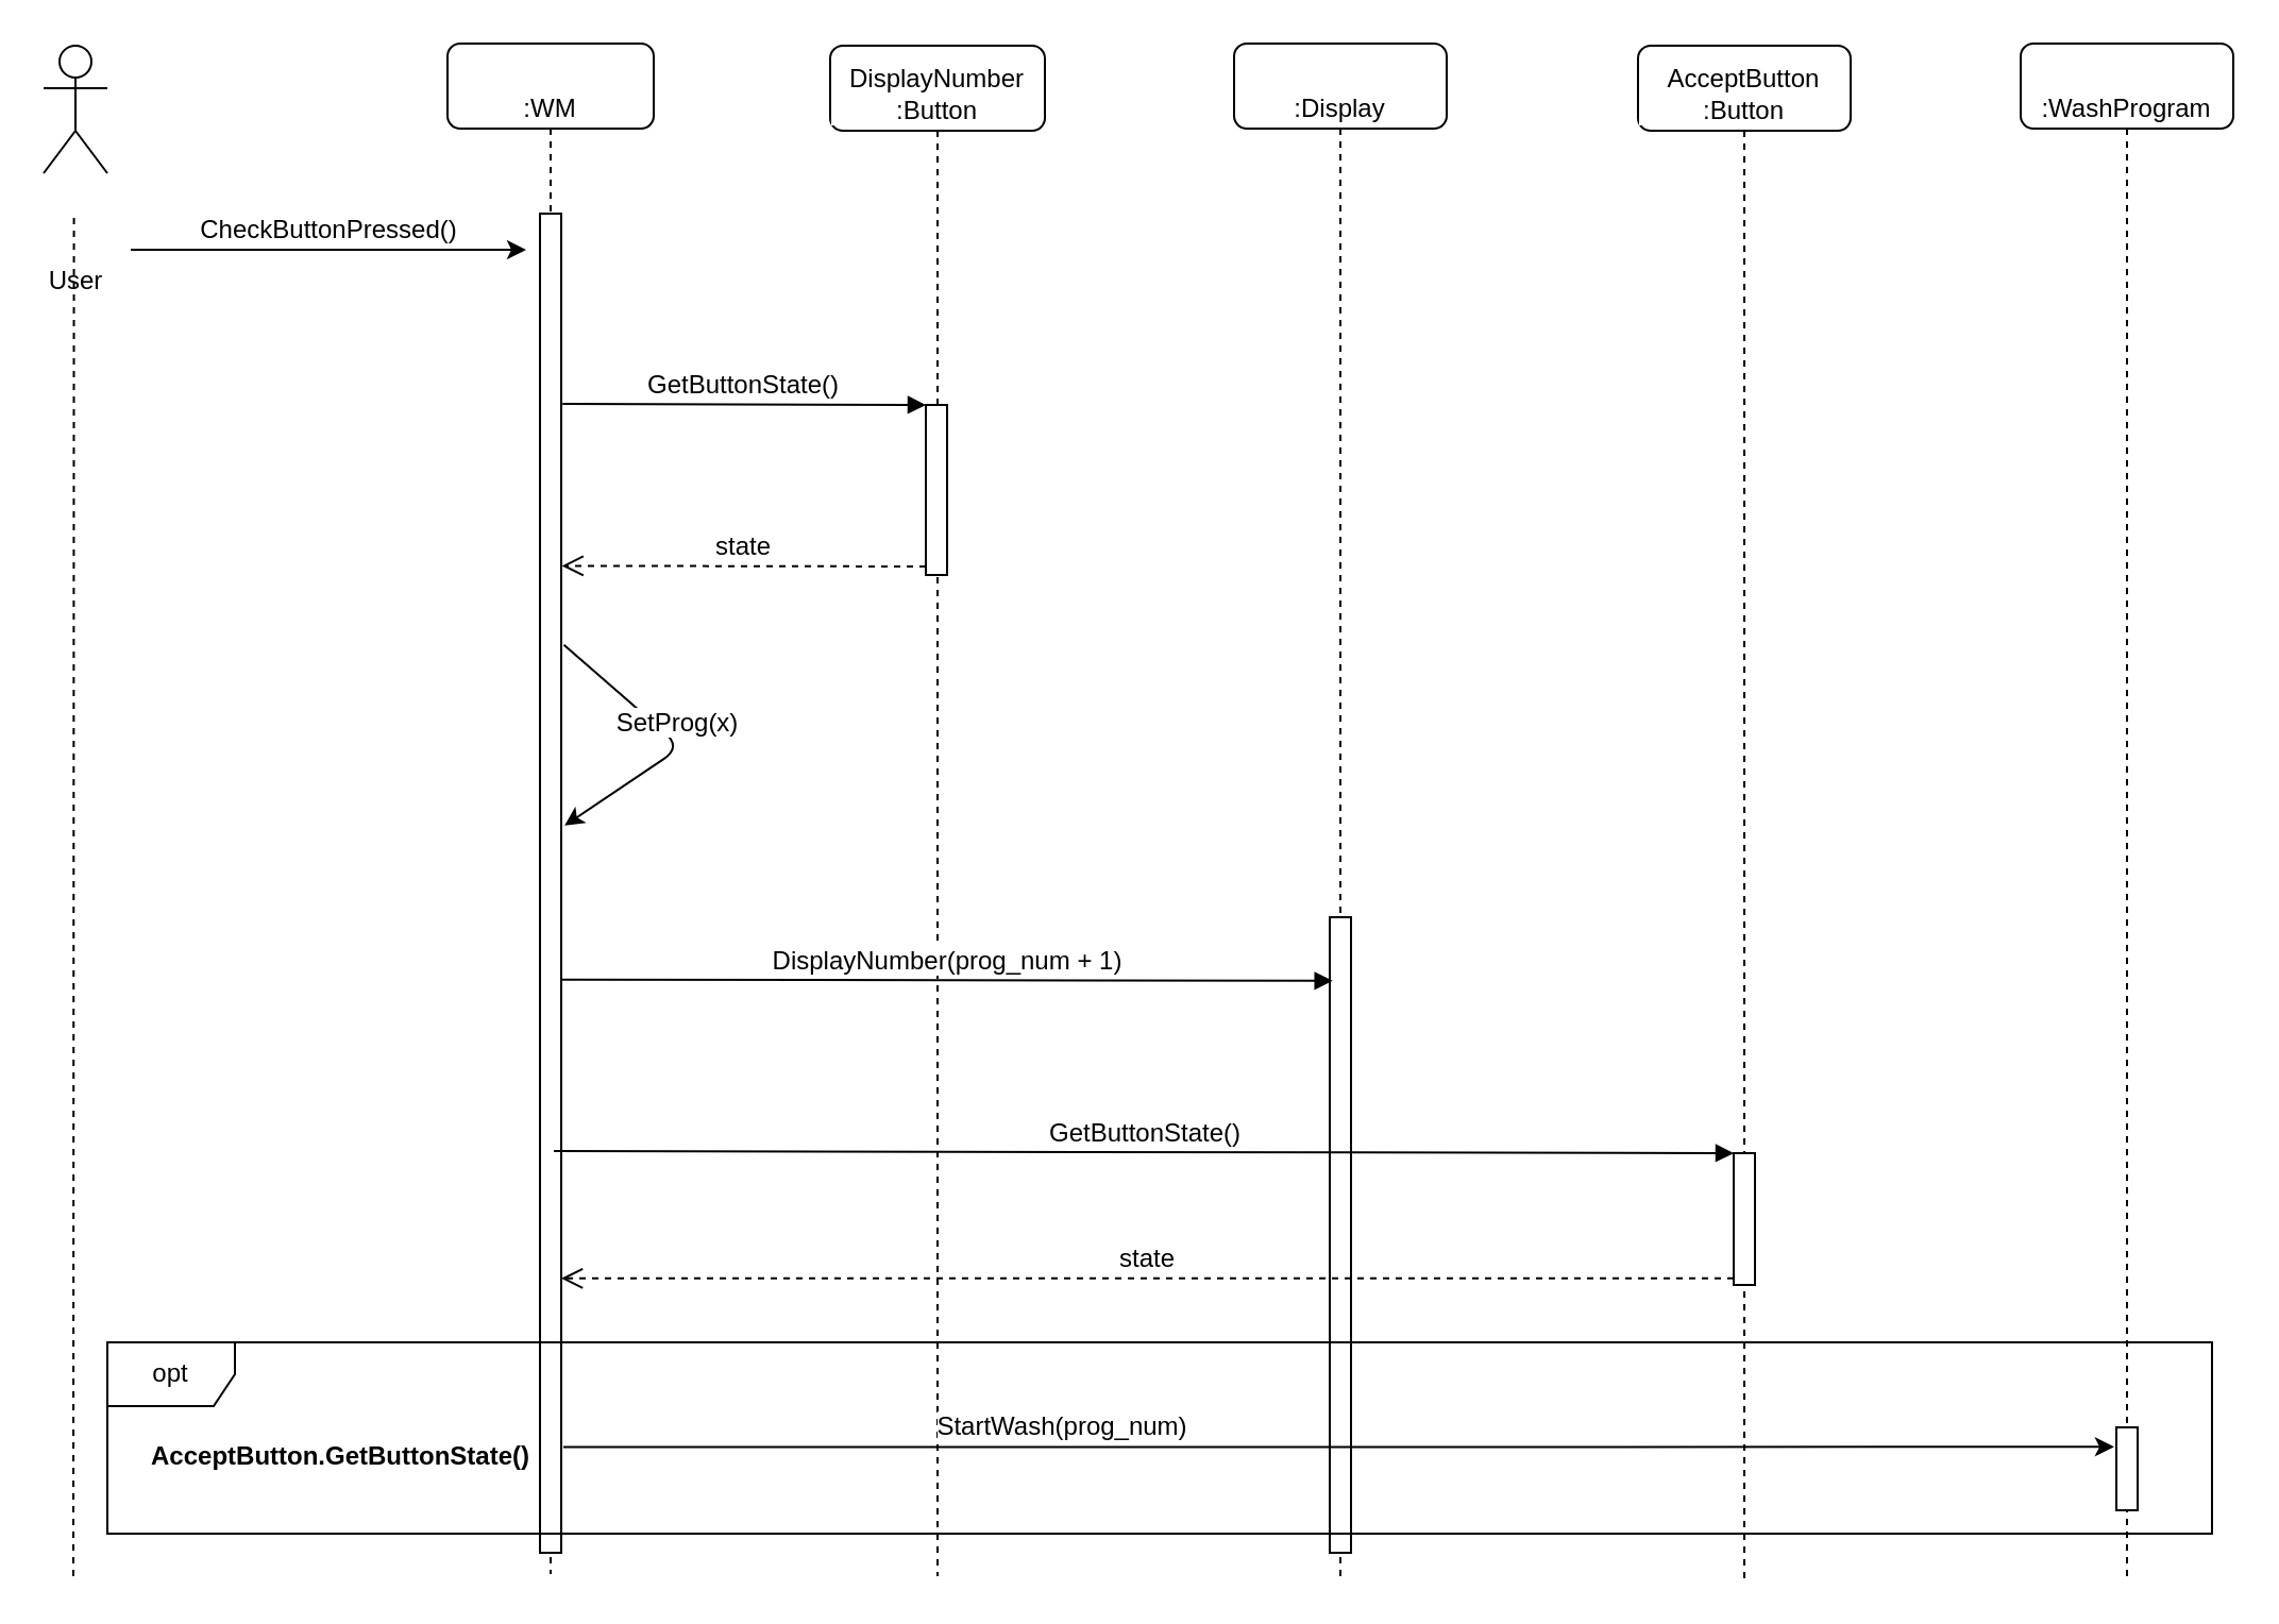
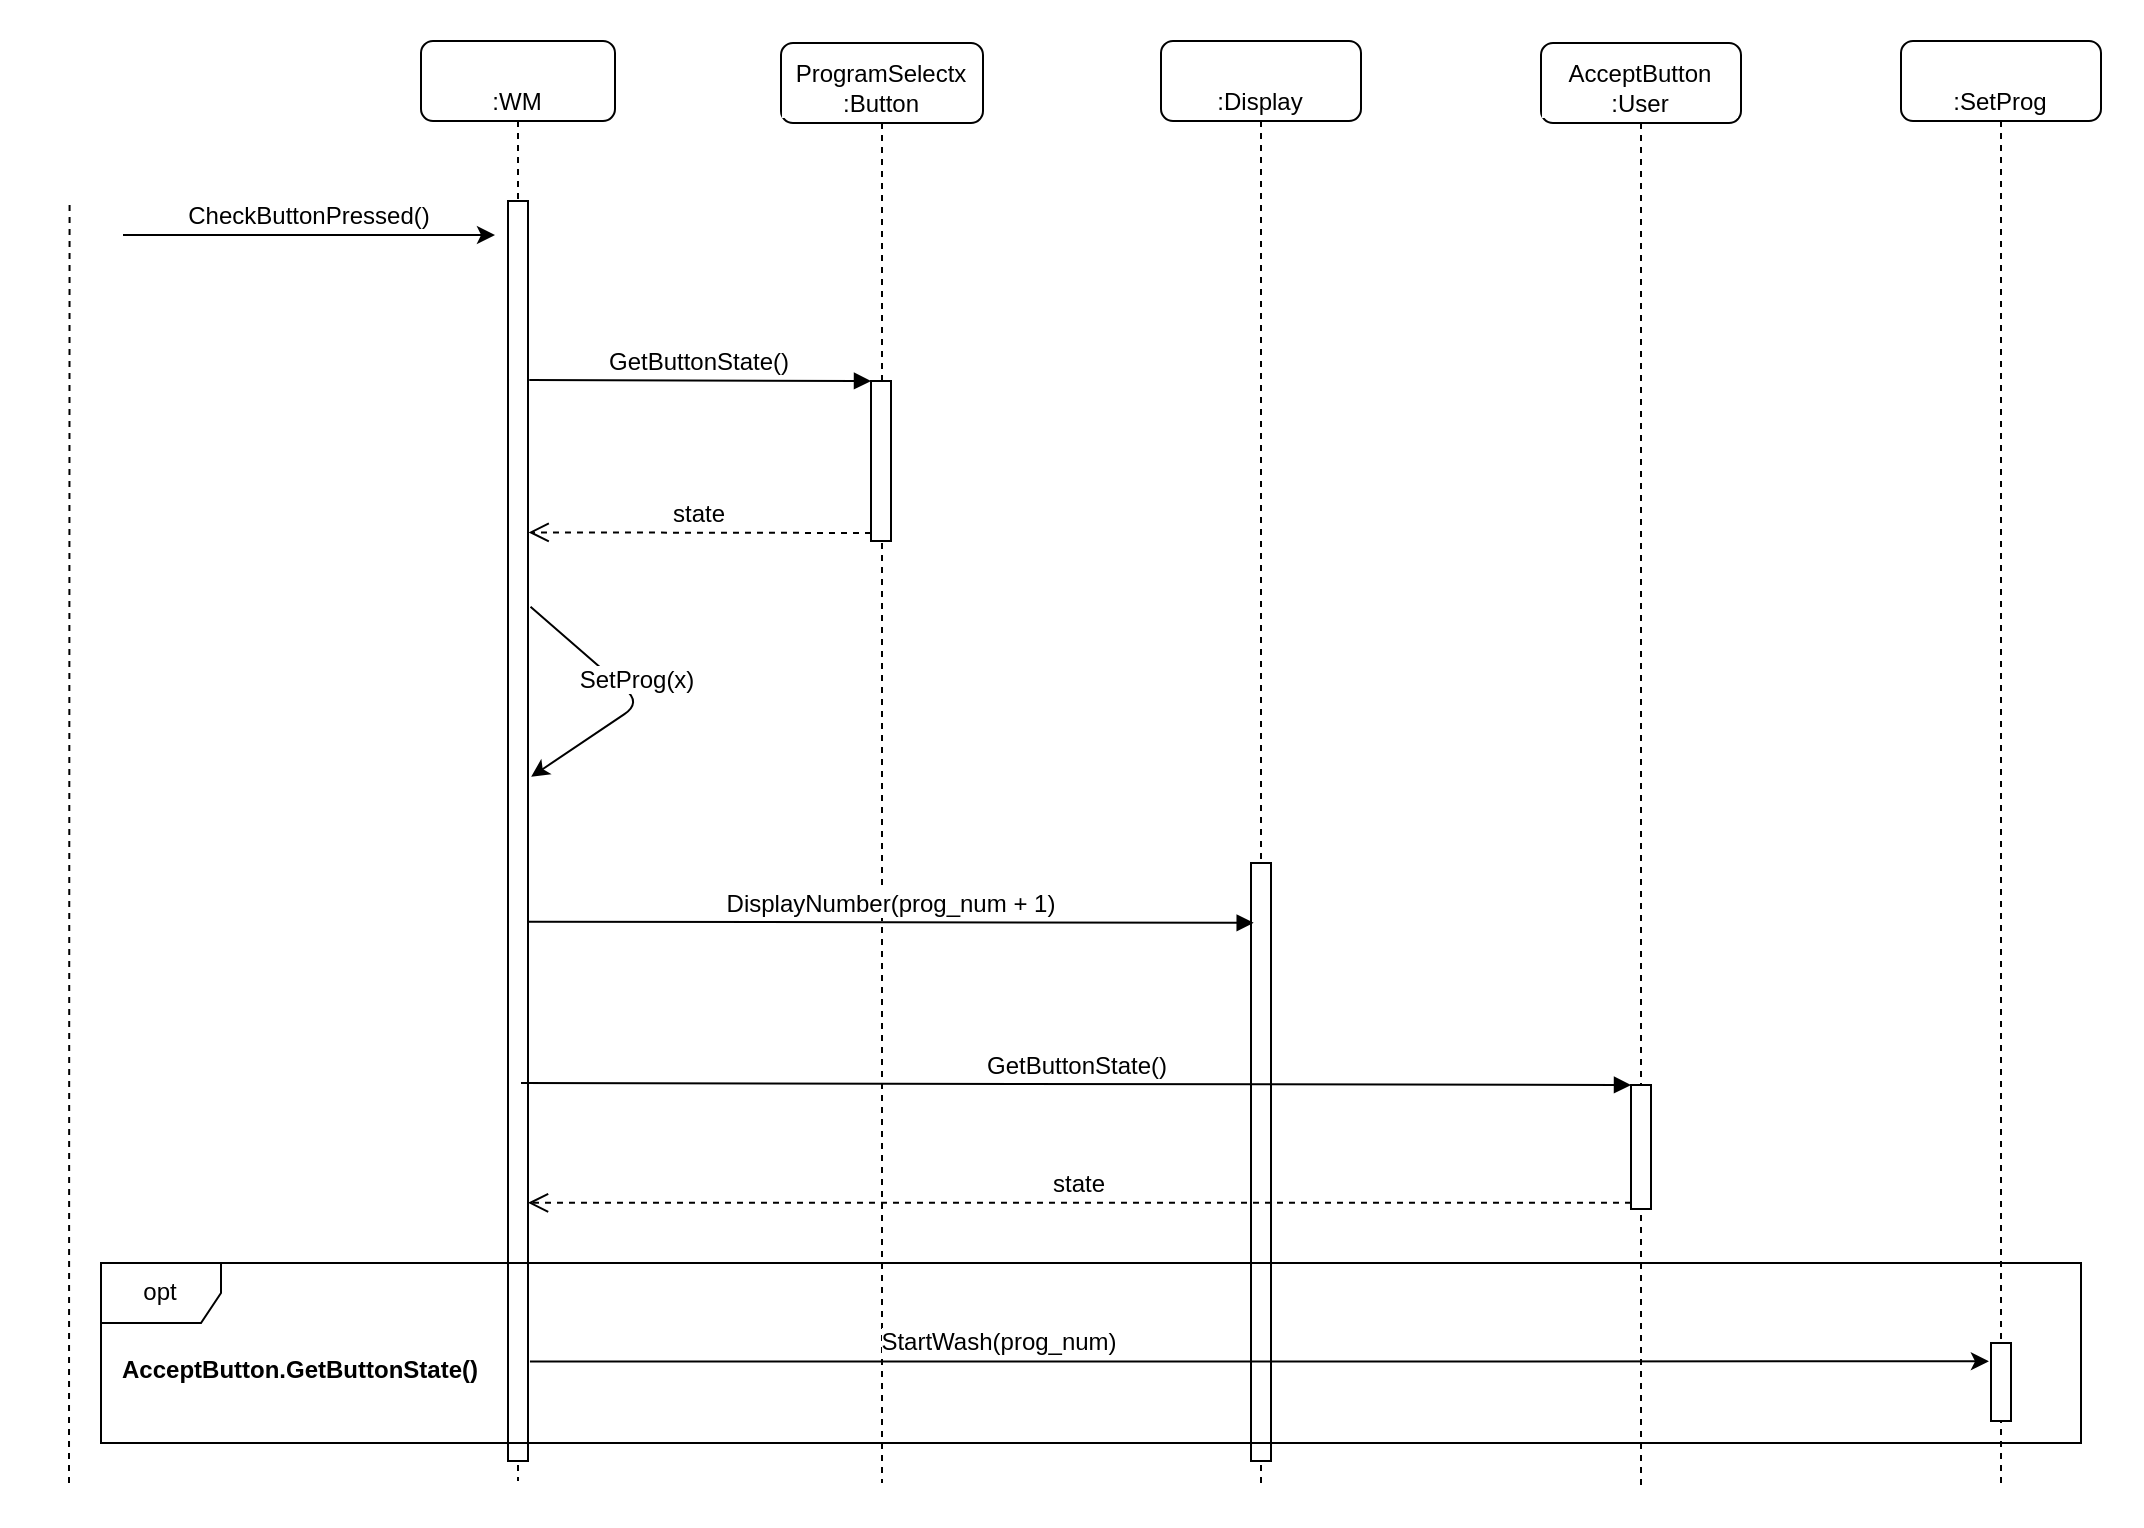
- <mxCell id="4" value="DisplayNumber :Button" style="shape=umlLifeline;perimeter=lifelinePerimeter;whiteSpace=wrap;html=1;container=1;collapsible=0;recursiveResize=0;outlineConnect=0;rounded=1;shadow=0;comic=0;labelBackgroundColor=#ffffff;strokeColor=#000000;strokeWidth=1;fillColor=#FFFFFF;fontFamily=Helvetica;fontSize=12;fontColor=#000000;align=center;verticalAlign=bottom;" vertex="1" parent="1"><mxGeometry x="390" y="21" width="101" height="720" as="geometry" /></mxCell>
+ <mxCell id="4" value="ProgramSelectx :Button" style="shape=umlLifeline;perimeter=lifelinePerimeter;whiteSpace=wrap;html=1;container=1;collapsible=0;recursiveResize=0;outlineConnect=0;rounded=1;shadow=0;comic=0;labelBackgroundColor=#ffffff;strokeColor=#000000;strokeWidth=1;fillColor=#FFFFFF;fontFamily=Helvetica;fontSize=12;fontColor=#000000;align=center;verticalAlign=bottom;" vertex="1" parent="1"><mxGeometry x="390" y="21" width="101" height="720" as="geometry" /></mxCell>
- <mxCell id="6" value="AcceptButton :Button" style="shape=umlLifeline;perimeter=lifelinePerimeter;whiteSpace=wrap;html=1;container=1;collapsible=0;recursiveResize=0;outlineConnect=0;rounded=1;shadow=0;comic=0;labelBackgroundColor=#ffffff;strokeColor=#000000;strokeWidth=1;fillColor=#FFFFFF;fontFamily=Helvetica;fontSize=12;fontColor=#000000;align=center;verticalAlign=bottom;" vertex="1" parent="1"><mxGeometry x="770" y="21" width="100" height="721" as="geometry" /></mxCell>
+ <mxCell id="6" value="AcceptButton :User" style="shape=umlLifeline;perimeter=lifelinePerimeter;whiteSpace=wrap;html=1;container=1;collapsible=0;recursiveResize=0;outlineConnect=0;rounded=1;shadow=0;comic=0;labelBackgroundColor=#ffffff;strokeColor=#000000;strokeWidth=1;fillColor=#FFFFFF;fontFamily=Helvetica;fontSize=12;fontColor=#000000;align=center;verticalAlign=bottom;" vertex="1" parent="1"><mxGeometry x="770" y="21" width="100" height="721" as="geometry" /></mxCell>
- <mxCell id="2" value=":WashProgram" style="shape=umlLifeline;perimeter=lifelinePerimeter;whiteSpace=wrap;html=1;container=1;collapsible=0;recursiveResize=0;outlineConnect=0;rounded=1;shadow=0;comic=0;labelBackgroundColor=#ffffff;strokeColor=#000000;strokeWidth=1;fillColor=#FFFFFF;fontFamily=Helvetica;fontSize=12;fontColor=#000000;align=center;verticalAlign=bottom;" vertex="1" parent="1"><mxGeometry x="950" y="20" width="100" height="722" as="geometry" /></mxCell>
+ <mxCell id="2" value=":SetProg" style="shape=umlLifeline;perimeter=lifelinePerimeter;whiteSpace=wrap;html=1;container=1;collapsible=0;recursiveResize=0;outlineConnect=0;rounded=1;shadow=0;comic=0;labelBackgroundColor=#ffffff;strokeColor=#000000;strokeWidth=1;fillColor=#FFFFFF;fontFamily=Helvetica;fontSize=12;fontColor=#000000;align=center;verticalAlign=bottom;" vertex="1" parent="1"><mxGeometry x="950" y="20" width="100" height="722" as="geometry" /></mxCell>
- <mxCell id="8" value="User" style="shape=umlActor;verticalLabelPosition=bottom;labelBackgroundColor=#ffffff;verticalAlign=bottom;html=1;fontSize=12;fontFamily=Helvetica;" vertex="1" parent="1"><mxGeometry x="20" y="21" width="30" height="60" as="geometry" /></mxCell>
- <mxCell id="23" value="AcceptButton.GetButtonState()" style="text;align=center;fontStyle=1;verticalAlign=middle;spacingLeft=3;spacingRight=3;strokeColor=none;rotatable=0;points=[[0,0.5],[1,0.5]];portConstraint=eastwest;labelBackgroundColor=#ffffff;fontFamily=Helvetica;fontSize=12;" vertex="1" parent="1"><mxGeometry x="120" y="671" width="80" height="26" as="geometry" /></mxCell>
+ <mxCell id="23" value="AcceptButton.GetButtonState()" style="text;align=center;fontStyle=1;verticalAlign=middle;spacingLeft=3;spacingRight=3;strokeColor=none;rotatable=0;points=[[0,0.5],[1,0.5]];portConstraint=eastwest;labelBackgroundColor=#ffffff;fontFamily=Helvetica;fontSize=12;" vertex="1" parent="1"><mxGeometry x="110" y="671" width="80" height="26" as="geometry" /></mxCell>
